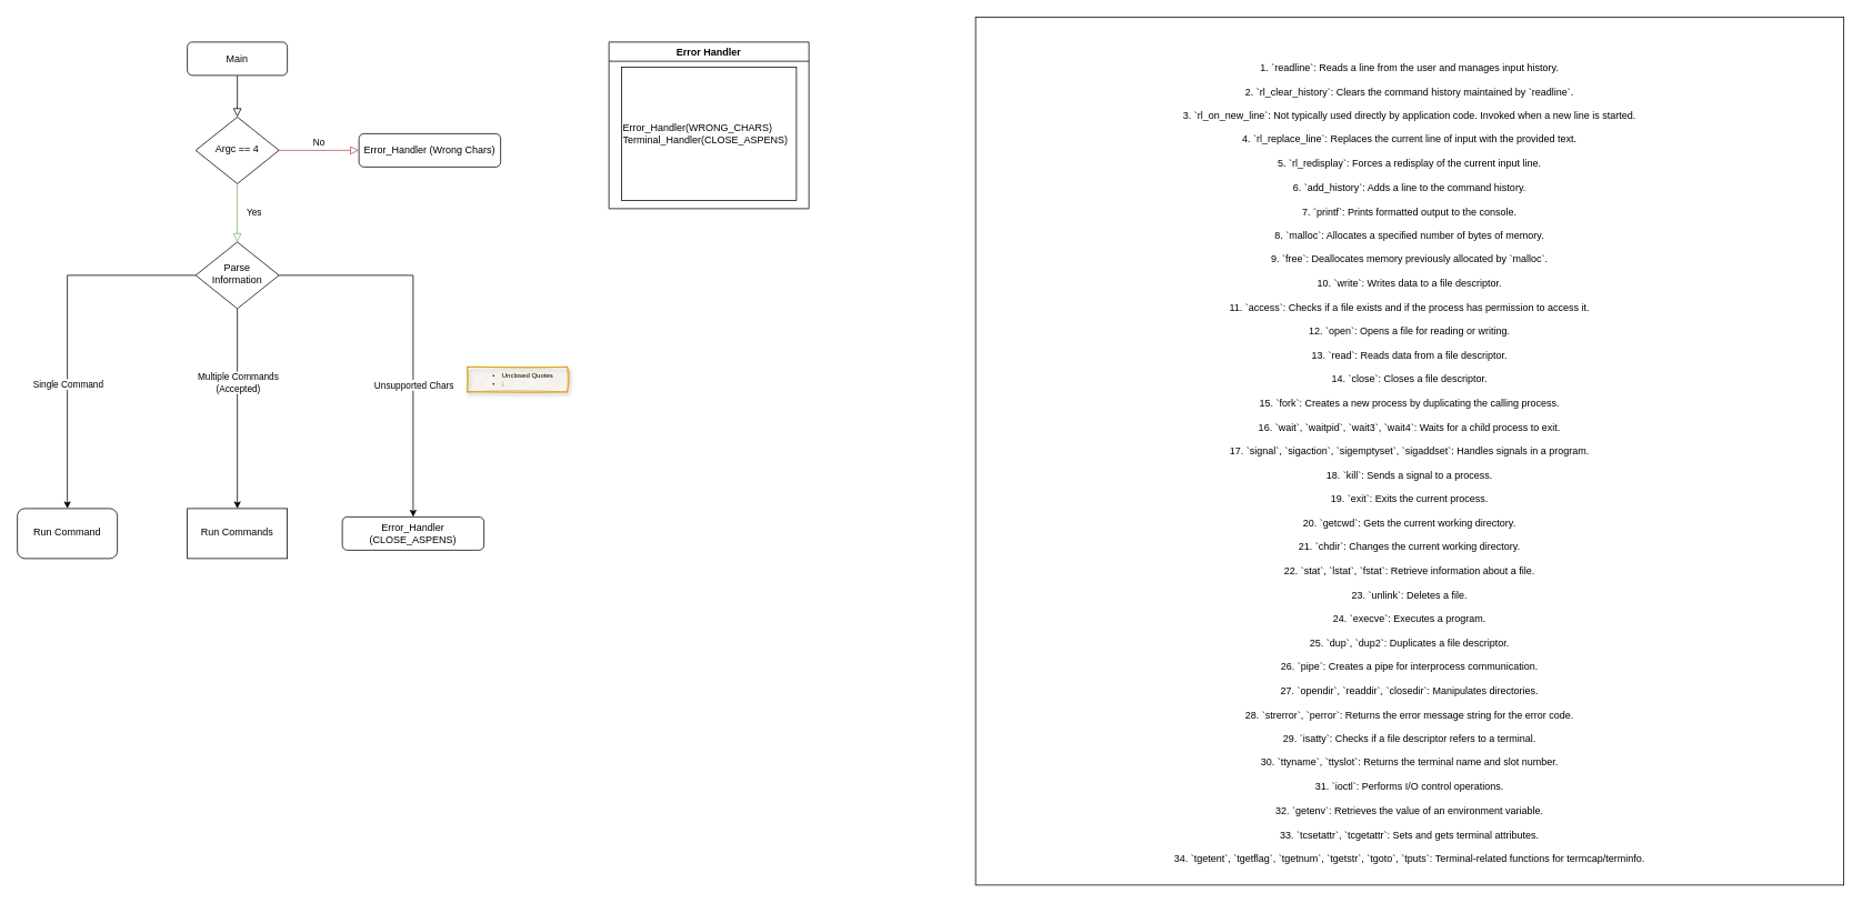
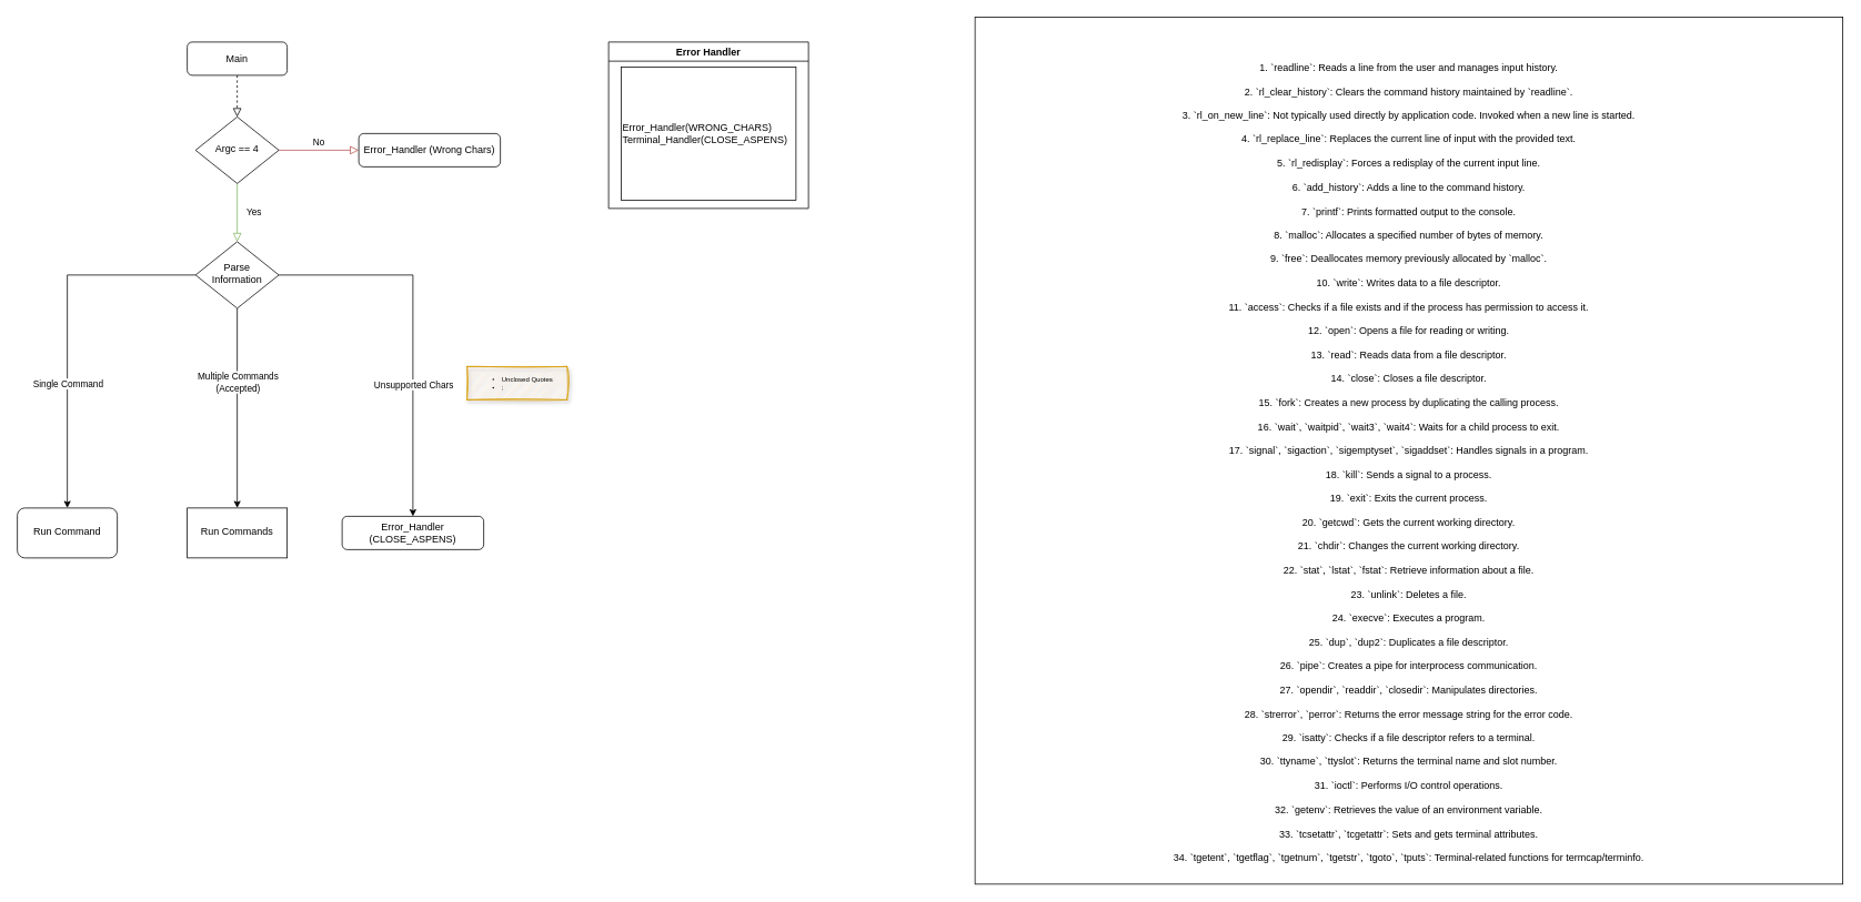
- <mxCell id="2" value="" style="rounded=0;html=1;jettySize=auto;orthogonalLoop=1;fontSize=11;endArrow=block;endFill=0;endSize=8;strokeWidth=1;shadow=0;labelBackgroundColor=none;edgeStyle=orthogonalEdgeStyle;" parent="1" source="3" target="6" edge="1"><mxGeometry relative="1" as="geometry" /></mxCell>
+ <mxCell id="2" value="" style="rounded=0;html=1;jettySize=auto;orthogonalLoop=1;fontSize=11;endArrow=block;endFill=0;endSize=8;strokeWidth=1;shadow=0;labelBackgroundColor=none;edgeStyle=orthogonalEdgeStyle;dashed=1;" parent="1" source="3" target="6" edge="1"><mxGeometry relative="1" as="geometry" /></mxCell>
- <mxCell id="17" value="&lt;div align=&quot;left&quot;&gt;&lt;ul style=&quot;font-size: 11px;&quot;&gt;&lt;li style=&quot;font-size: 8px;&quot;&gt;&lt;font style=&quot;font-size: 8px;&quot;&gt;Unclosed Quotes&lt;/font&gt;&lt;/li&gt;&lt;li style=&quot;font-size: 8px;&quot;&gt;&lt;font style=&quot;font-size: 8px;&quot;&gt;; &lt;br&gt;&lt;/font&gt;&lt;/li&gt;&lt;/ul&gt;&lt;/div&gt;" style="whiteSpace=wrap;html=1;fillColor=#ffe6cc;strokeColor=#d79b00;sketch=1;curveFitting=1;jiggle=2;shadow=1;align=left;" vertex="1" parent="1"><mxGeometry x="560" y="440" width="120" height="30" as="geometry" /></mxCell>
+ <mxCell id="17" value="&lt;div align=&quot;left&quot;&gt;&lt;ul style=&quot;font-size: 11px;&quot;&gt;&lt;li style=&quot;font-size: 8px;&quot;&gt;&lt;font style=&quot;font-size: 8px;&quot;&gt;Unclosed Quotes&lt;/font&gt;&lt;/li&gt;&lt;li style=&quot;font-size: 8px;&quot;&gt;&lt;font style=&quot;font-size: 8px;&quot;&gt;; &lt;br&gt;&lt;/font&gt;&lt;/li&gt;&lt;/ul&gt;&lt;/div&gt;" style="whiteSpace=wrap;html=1;fillColor=#ffe6cc;strokeColor=#d79b00;sketch=1;curveFitting=1;jiggle=2;shadow=1;align=left;" vertex="1" parent="1"><mxGeometry x="560" y="440" width="120" height="40" as="geometry" /></mxCell>
